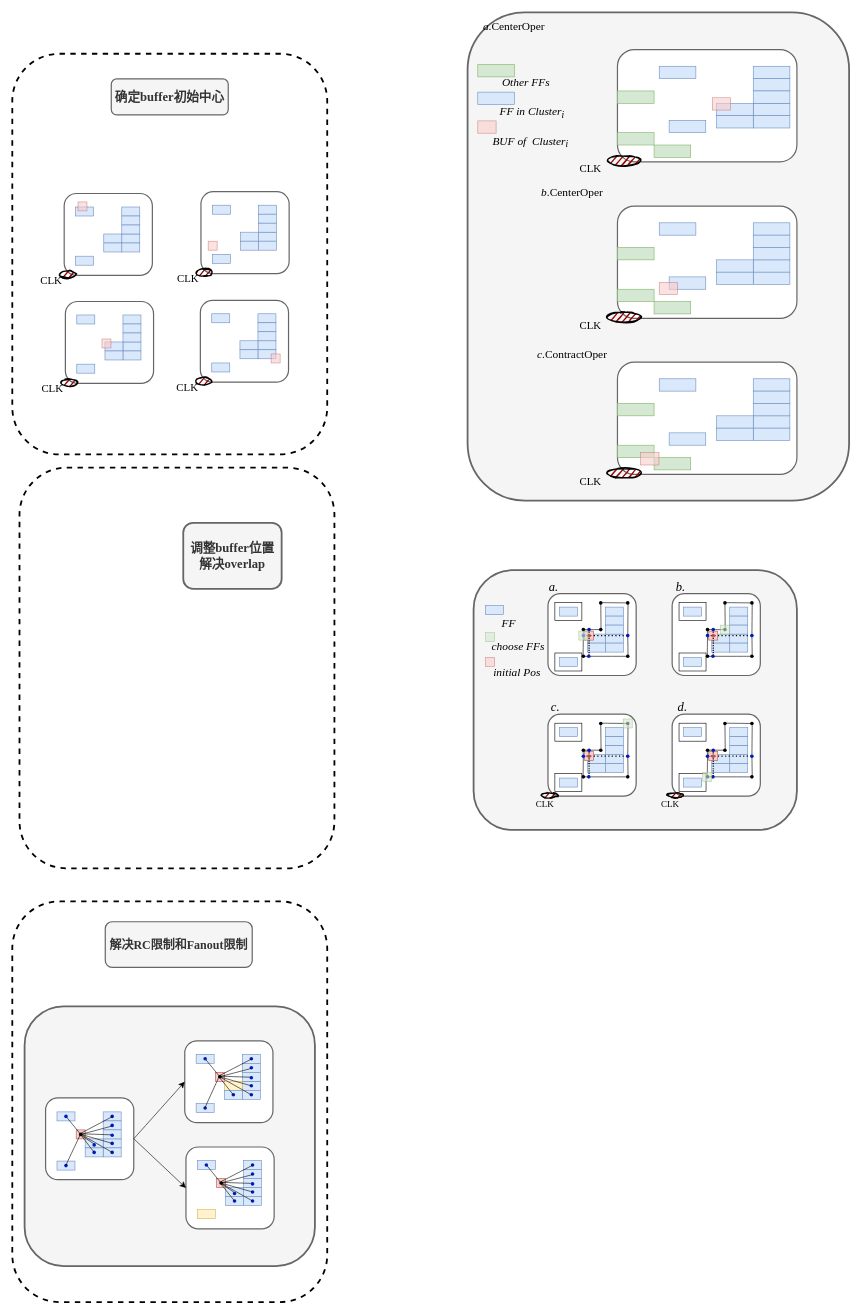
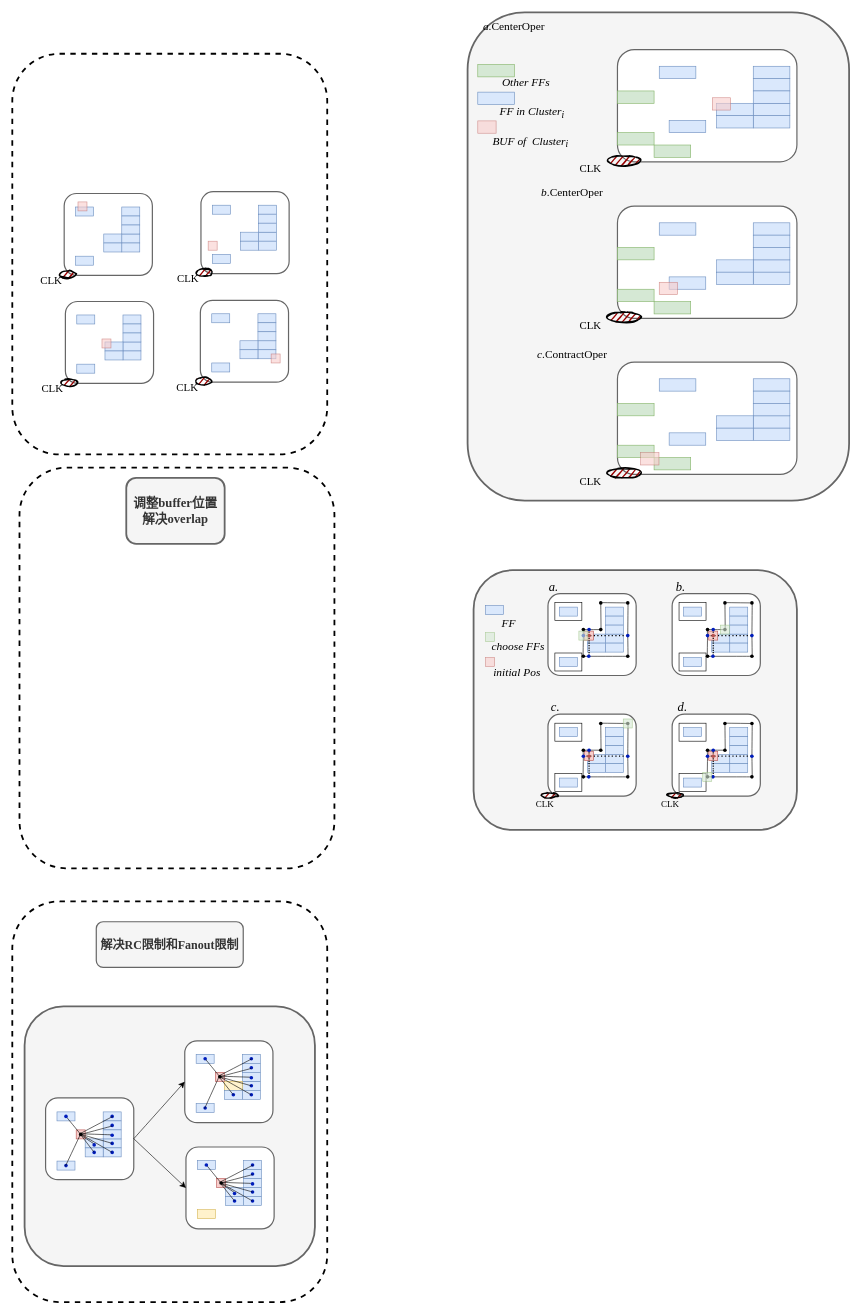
- <mxCell id="102" value="&lt;b&gt;&lt;font style=&quot;font-size: 21px;&quot;&gt;&lt;font style=&quot;&quot; face=&quot;宋体&quot;&gt;确定&lt;/font&gt;&lt;font style=&quot;&quot; face=&quot;Times New Roman&quot;&gt;buffer&lt;/font&gt;&lt;font style=&quot;&quot; face=&quot;宋体&quot;&gt;初始中心&lt;/font&gt;&lt;/font&gt;&lt;/b&gt;" style="rounded=1;whiteSpace=wrap;html=1;fillColor=#f5f5f5;fontColor=#333333;strokeColor=#666666;strokeWidth=2;container=0;" vertex="1" parent="1"><mxGeometry x="185" y="131" width="195" height="60" as="geometry" /></mxCell>
- <mxCell id="217" value="调整&lt;font face=&quot;Times New Roman&quot;&gt;buffer&lt;/font&gt;位置&lt;div&gt;解决overlap&lt;/div&gt;" style="rounded=1;whiteSpace=wrap;html=1;fillColor=#f5f5f5;fontColor=#333333;strokeColor=#666666;strokeWidth=3;fontFamily=宋体;fontStyle=1;fontSize=21;verticalAlign=middle;" vertex="1" parent="1"><mxGeometry x="305" y="871" width="164" height="110" as="geometry" /></mxCell>
+ <mxCell id="217" value="调整&lt;font face=&quot;Times New Roman&quot;&gt;buffer&lt;/font&gt;位置&lt;div&gt;解决overlap&lt;/div&gt;" style="rounded=1;whiteSpace=wrap;html=1;fillColor=#f5f5f5;fontColor=#333333;strokeColor=#666666;strokeWidth=3;fontFamily=宋体;fontStyle=1;fontSize=21;verticalAlign=middle;" vertex="1" parent="1"><mxGeometry x="210" y="796" width="164" height="110" as="geometry" /></mxCell>
- <mxCell id="4" value="解决&lt;font face=&quot;Times New Roman&quot;&gt;RC&lt;/font&gt;限制和&lt;font face=&quot;Times New Roman&quot;&gt;Fanout&lt;/font&gt;限制" style="rounded=1;whiteSpace=wrap;html=1;strokeWidth=2;fontFamily=宋体;fontStyle=1;fillColor=#f5f5f5;fontColor=#333333;strokeColor=#666666;fontSize=20;" vertex="1" parent="2"><mxGeometry x="155" y="34" width="245" height="76" as="geometry" /></mxCell>
+ <mxCell id="4" value="解决&lt;font face=&quot;Times New Roman&quot;&gt;RC&lt;/font&gt;限制和&lt;font face=&quot;Times New Roman&quot;&gt;Fanout&lt;/font&gt;限制" style="rounded=1;whiteSpace=wrap;html=1;strokeWidth=2;fontFamily=宋体;fontStyle=1;fillColor=#f5f5f5;fontColor=#333333;strokeColor=#666666;fontSize=20;" vertex="1" parent="2"><mxGeometry x="140" y="34" width="245" height="76" as="geometry" /></mxCell>
